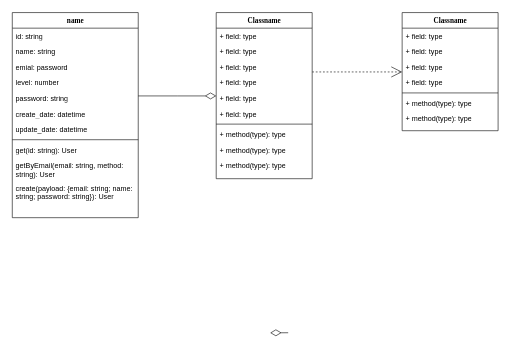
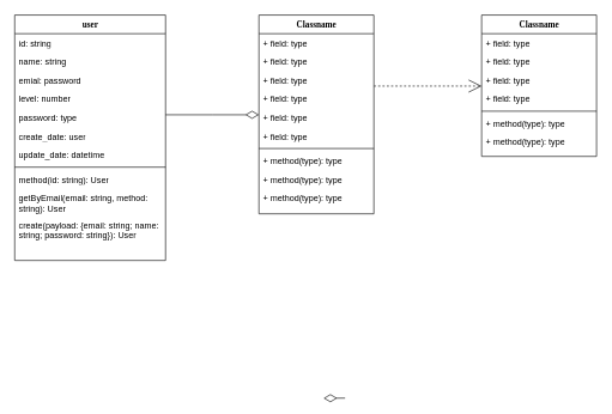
- <mxCell id="2" value="name" style="swimlane;html=1;fontStyle=1;align=center;verticalAlign=top;childLayout=stackLayout;horizontal=1;startSize=26;horizontalStack=0;resizeParent=1;resizeLast=0;collapsible=1;marginBottom=0;swimlaneFillColor=#ffffff;rounded=0;shadow=0;comic=0;labelBackgroundColor=none;strokeWidth=1;fillColor=none;fontFamily=Verdana;fontSize=12" vertex="1" parent="1"><mxGeometry x="20" y="20" width="210" height="342" as="geometry" /></mxCell>
+ <mxCell id="2" value="user" style="swimlane;html=1;fontStyle=1;align=center;verticalAlign=top;childLayout=stackLayout;horizontal=1;startSize=26;horizontalStack=0;resizeParent=1;resizeLast=0;collapsible=1;marginBottom=0;swimlaneFillColor=#ffffff;rounded=0;shadow=0;comic=0;labelBackgroundColor=none;strokeWidth=1;fillColor=none;fontFamily=Verdana;fontSize=12" vertex="1" parent="1"><mxGeometry x="20" y="20" width="210" height="342" as="geometry" /></mxCell>
- <mxCell id="7" value="password: string" style="text;html=1;strokeColor=none;fillColor=none;align=left;verticalAlign=top;spacingLeft=4;spacingRight=4;whiteSpace=wrap;overflow=hidden;rotatable=0;points=[[0,0.5],[1,0.5]];portConstraint=eastwest;" vertex="1" parent="2"><mxGeometry y="130" width="210" height="26" as="geometry" /></mxCell>
+ <mxCell id="7" value="password: type" style="text;html=1;strokeColor=none;fillColor=none;align=left;verticalAlign=top;spacingLeft=4;spacingRight=4;whiteSpace=wrap;overflow=hidden;rotatable=0;points=[[0,0.5],[1,0.5]];portConstraint=eastwest;" vertex="1" parent="2"><mxGeometry y="130" width="210" height="26" as="geometry" /></mxCell>
- <mxCell id="8" value="create_date: datetime" style="text;html=1;strokeColor=none;fillColor=none;align=left;verticalAlign=top;spacingLeft=4;spacingRight=4;whiteSpace=wrap;overflow=hidden;rotatable=0;points=[[0,0.5],[1,0.5]];portConstraint=eastwest;" vertex="1" parent="2"><mxGeometry y="156" width="210" height="26" as="geometry" /></mxCell>
+ <mxCell id="8" value="create_date: user" style="text;html=1;strokeColor=none;fillColor=none;align=left;verticalAlign=top;spacingLeft=4;spacingRight=4;whiteSpace=wrap;overflow=hidden;rotatable=0;points=[[0,0.5],[1,0.5]];portConstraint=eastwest;" vertex="1" parent="2"><mxGeometry y="156" width="210" height="26" as="geometry" /></mxCell>
- <mxCell id="11" value="get(id: string): User" style="text;html=1;strokeColor=none;fillColor=none;align=left;verticalAlign=top;spacingLeft=4;spacingRight=4;whiteSpace=wrap;overflow=hidden;rotatable=0;points=[[0,0.5],[1,0.5]];portConstraint=eastwest;" vertex="1" parent="2"><mxGeometry y="216" width="210" height="26" as="geometry" /></mxCell>
+ <mxCell id="11" value="method(id: string): User" style="text;html=1;strokeColor=none;fillColor=none;align=left;verticalAlign=top;spacingLeft=4;spacingRight=4;whiteSpace=wrap;overflow=hidden;rotatable=0;points=[[0,0.5],[1,0.5]];portConstraint=eastwest;" vertex="1" parent="2"><mxGeometry y="216" width="210" height="26" as="geometry" /></mxCell>
